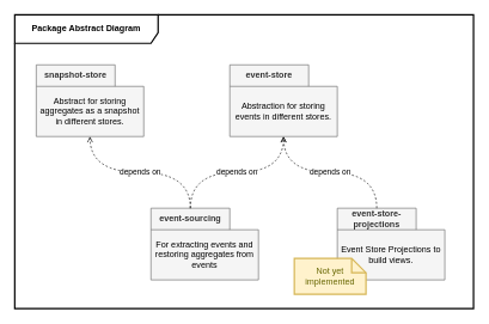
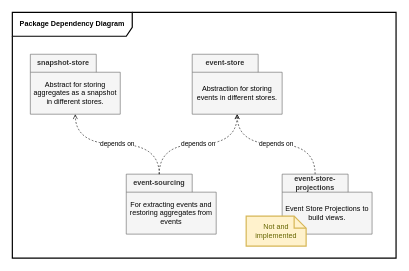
- <mxCell id="13" value="Package Abstract Diagram" style="shape=umlFrame;whiteSpace=wrap;html=1;pointerEvents=0;width=200;height=40;fontStyle=1;strokeWidth=2;" parent="1" vertex="1"><mxGeometry x="20" y="20" width="640" height="410" as="geometry" /></mxCell>
+ <mxCell id="13" value="Package Dependency Diagram" style="shape=umlFrame;whiteSpace=wrap;html=1;pointerEvents=0;width=200;height=40;fontStyle=1;strokeWidth=2;" parent="1" vertex="1"><mxGeometry x="20" y="20" width="640" height="410" as="geometry" /></mxCell>
- <mxCell id="14" value="Not yet implemented" style="shape=note;strokeWidth=2;fontSize=12;size=20;whiteSpace=wrap;html=1;fillColor=#fff2cc;strokeColor=#d6b656;fontColor=#666600;" parent="1" vertex="1"><mxGeometry x="410" y="360" width="100" height="50" as="geometry" /></mxCell>
+ <mxCell id="14" value="Not and implemented" style="shape=note;strokeWidth=2;fontSize=12;size=20;whiteSpace=wrap;html=1;fillColor=#fff2cc;strokeColor=#d6b656;fontColor=#666600;" parent="1" vertex="1"><mxGeometry x="410" y="360" width="100" height="50" as="geometry" /></mxCell>
